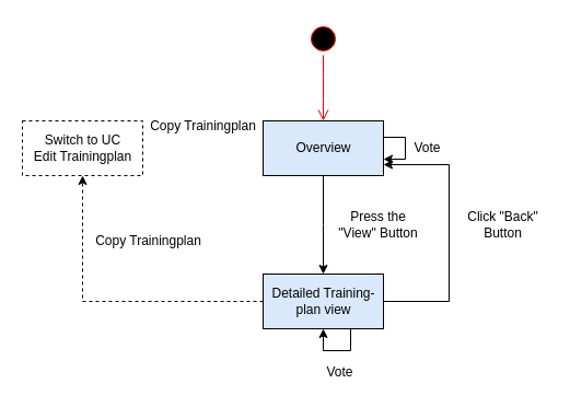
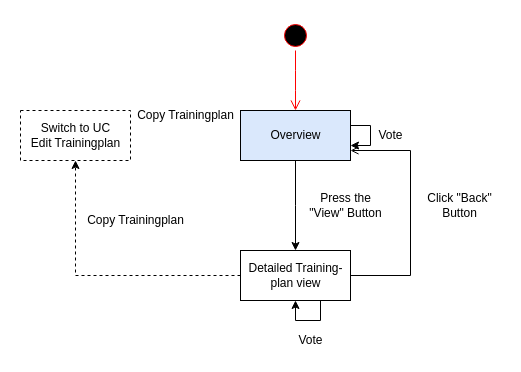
- <mxCell id="10" style="edgeStyle=orthogonalEdgeStyle;rounded=0;orthogonalLoop=1;jettySize=auto;html=1;" edge="1" parent="1" source="13" target="5"><mxGeometry relative="1" as="geometry"><mxPoint x="420" y="150" as="targetPoint" /><Array as="points"><mxPoint x="410" y="275" /><mxPoint x="410" y="150" /></Array></mxGeometry></mxCell>
+ <mxCell id="10" style="edgeStyle=orthogonalEdgeStyle;rounded=0;orthogonalLoop=1;jettySize=auto;html=1;endArrow=open;" edge="1" parent="1" source="13" target="5"><mxGeometry relative="1" as="geometry"><mxPoint x="420" y="150" as="targetPoint" /><Array as="points"><mxPoint x="410" y="275" /><mxPoint x="410" y="150" /></Array></mxGeometry></mxCell>
- <mxCell id="13" value="Detailed Training-&lt;br&gt;plan view" style="html=1;fillColor=#dae8fc;" vertex="1" parent="1"><mxGeometry x="240" y="250" width="110" height="50" as="geometry" /></mxCell>
+ <mxCell id="13" value="Detailed Training-&lt;br&gt;plan view" style="html=1;" vertex="1" parent="1"><mxGeometry x="240" y="250" width="110" height="50" as="geometry" /></mxCell>
